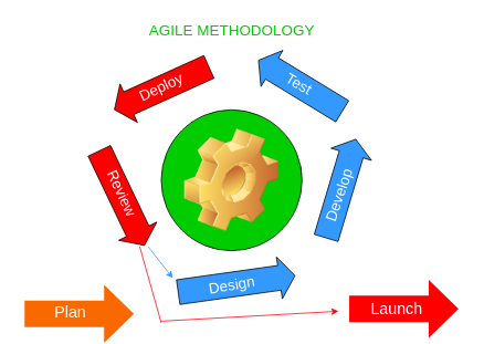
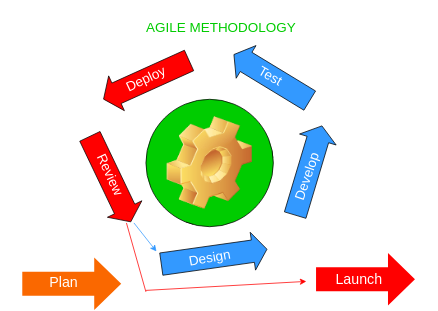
- <mxCell id="20" value="AGILE METHODOLOGY" style="text;html=1;align=center;verticalAlign=middle;resizable=0;points=[];autosize=1;strokeColor=none;fillColor=none;fontSize=18;fontColor=#00CC00;" vertex="1" parent="1"><mxGeometry x="170" y="20" width="218" height="34" as="geometry" /></mxCell>
+ <mxCell id="20" value="AGILE METHODOLOGY" style="text;html=1;align=center;verticalAlign=middle;resizable=0;points=[];autosize=1;strokeColor=none;fillColor=none;fontSize=18;fontColor=#00CC00;" vertex="1" parent="1"><mxGeometry x="185" y="20" width="218" height="34" as="geometry" /></mxCell>
